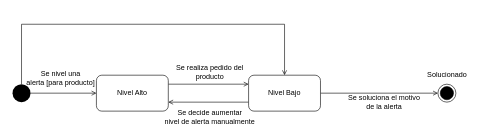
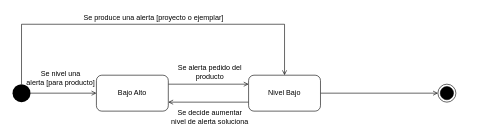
+ <mxCell id="16" value="Se produce una alerta [proyecto o ejemplar]" style="text;html=1;align=center;verticalAlign=middle;resizable=0;points=[];autosize=1;" vertex="1" parent="1"><mxGeometry x="130" y="20" width="250" height="20" as="geometry" /></mxCell>
- <mxCell id="14" value="Se realiza pedido del&lt;br&gt;producto" style="text;html=1;align=center;verticalAlign=middle;resizable=0;points=[];autosize=1;" vertex="1" parent="1"><mxGeometry x="284" y="105" width="130" height="30" as="geometry" /></mxCell>
+ <mxCell id="14" value="Se alerta pedido del&lt;br&gt;producto" style="text;html=1;align=center;verticalAlign=middle;resizable=0;points=[];autosize=1;" vertex="1" parent="1"><mxGeometry x="284" y="105" width="130" height="30" as="geometry" /></mxCell>
- <mxCell id="7" value="Solucionado" style="text;html=1;align=center;verticalAlign=middle;resizable=0;points=[];autosize=1;" vertex="1" parent="1"><mxGeometry x="705" y="115" width="80" height="20" as="geometry" /></mxCell>
- <mxCell id="10" value="Nivel Alto" style="rounded=1;whiteSpace=wrap;html=1;" vertex="1" parent="1"><mxGeometry x="160" y="125" width="120" height="60" as="geometry" /></mxCell>
+ <mxCell id="10" value="Bajo Alto" style="rounded=1;whiteSpace=wrap;html=1;" vertex="1" parent="1"><mxGeometry x="160" y="125" width="120" height="60" as="geometry" /></mxCell>
- <mxCell id="8" value="Se soluciona el motivo&lt;br&gt;de la alerta" style="text;html=1;align=center;verticalAlign=middle;resizable=0;points=[];autosize=1;" vertex="1" parent="1"><mxGeometry x="570" y="155" width="140" height="30" as="geometry" /></mxCell>
- <mxCell id="15" value="Se decide aumentar&lt;br&gt;nivel de alerta manualmente" style="text;html=1;align=center;verticalAlign=middle;resizable=0;points=[];autosize=1;" vertex="1" parent="1"><mxGeometry x="264" y="180" width="170" height="30" as="geometry" /></mxCell>
+ <mxCell id="15" value="Se decide aumentar&lt;br&gt;nivel de alerta soluciona" style="text;html=1;align=center;verticalAlign=middle;resizable=0;points=[];autosize=1;" vertex="1" parent="1"><mxGeometry x="264" y="180" width="170" height="30" as="geometry" /></mxCell>
